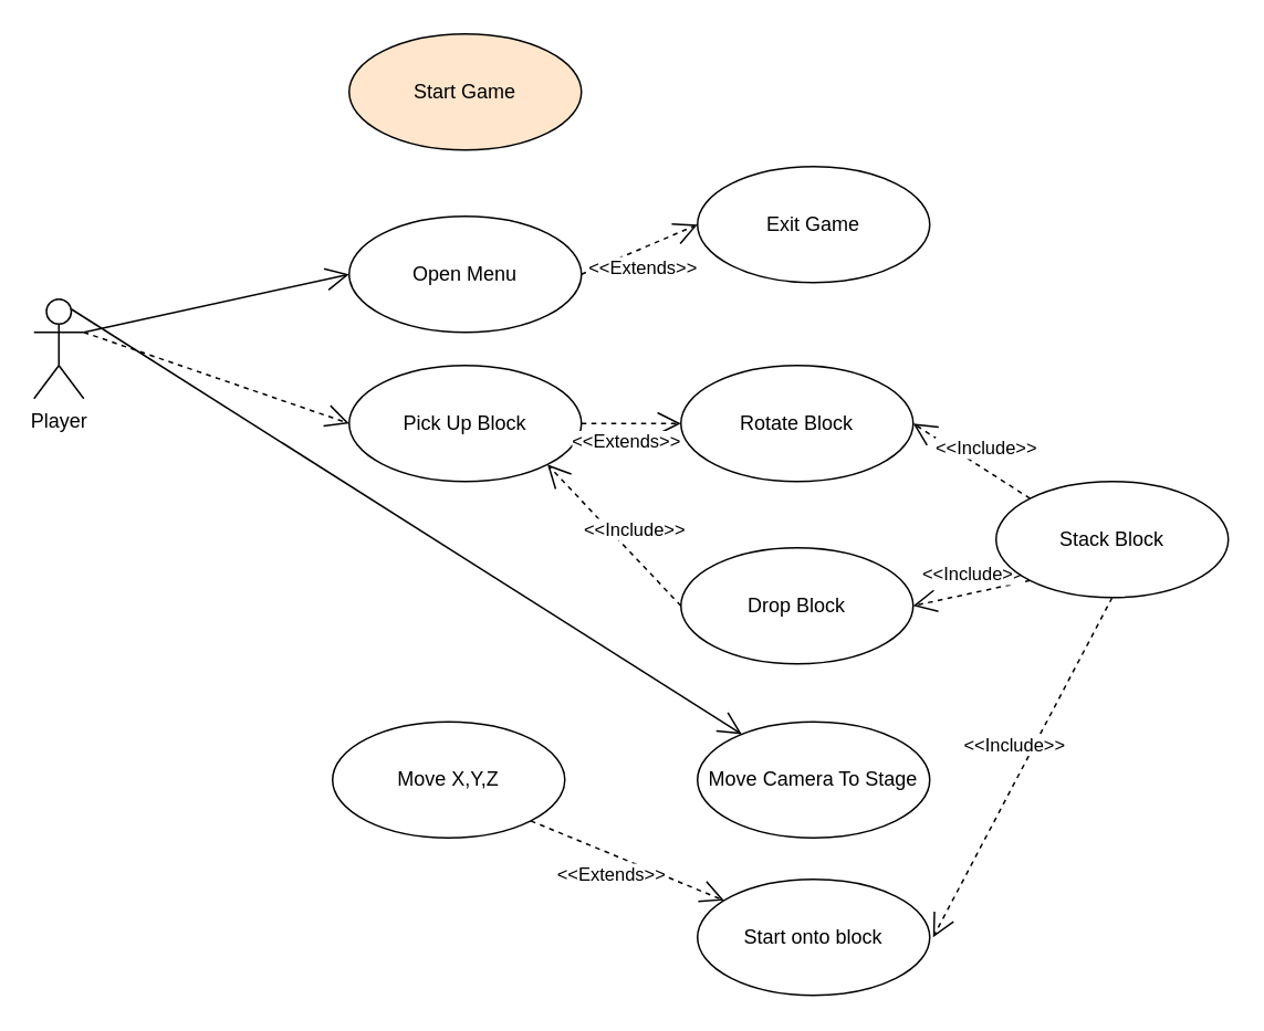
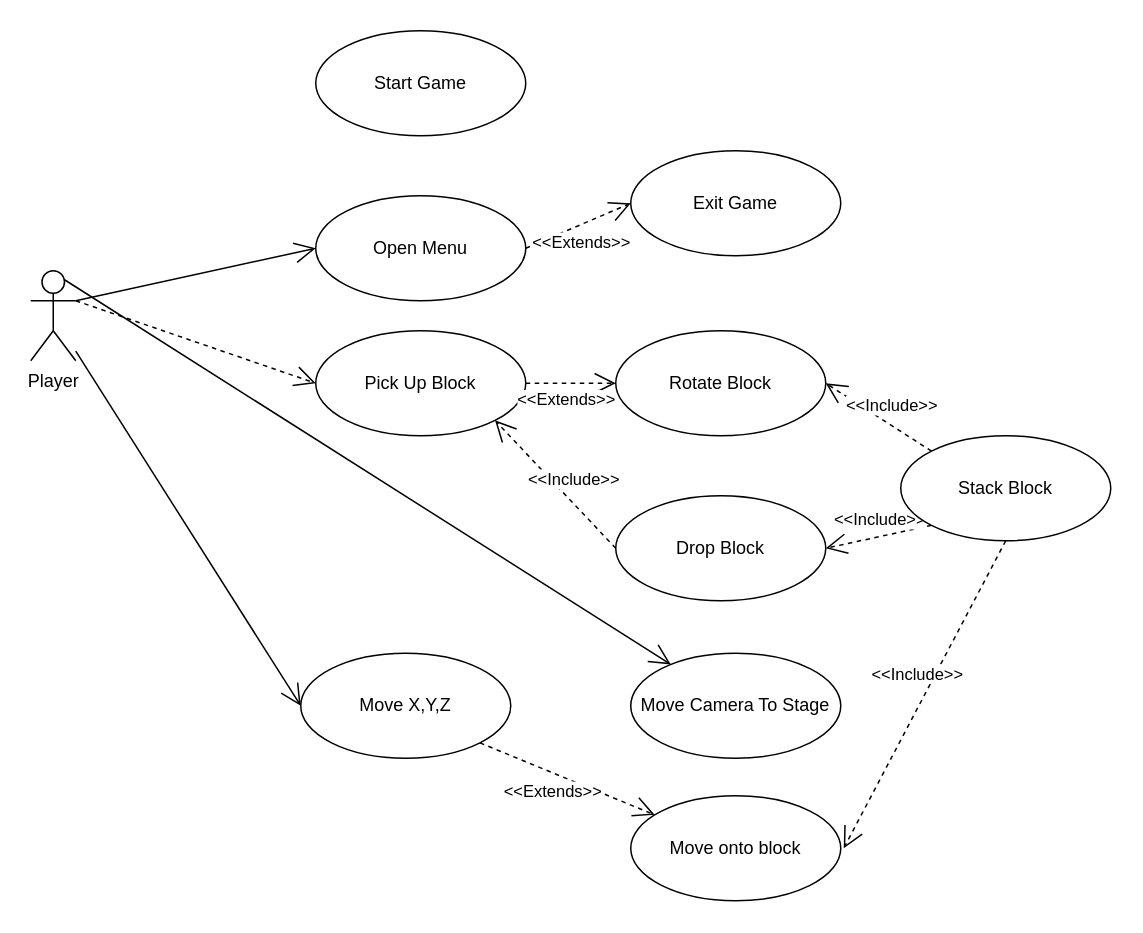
- <mxCell id="3" value="Start Game" style="ellipse;whiteSpace=wrap;html=1;fillColor=#ffe6cc;" vertex="1" parent="1"><mxGeometry x="210" y="20" width="140" height="70" as="geometry" /></mxCell>
+ <mxCell id="3" value="Start Game" style="ellipse;whiteSpace=wrap;html=1;" vertex="1" parent="1"><mxGeometry x="210" y="20" width="140" height="70" as="geometry" /></mxCell>
+ <mxCell id="14" value="" style="endArrow=open;endFill=1;endSize=12;html=1;entryX=0;entryY=0.5;entryDx=0;entryDy=0;" edge="1" parent="1" source="2" target="12"><mxGeometry width="160" relative="1" as="geometry"><mxPoint x="280" y="310" as="sourcePoint" /><mxPoint x="440" y="310" as="targetPoint" /></mxGeometry></mxCell>
- <mxCell id="19" value="Start onto block" style="ellipse;whiteSpace=wrap;html=1;" vertex="1" parent="1"><mxGeometry x="420" y="530" width="140" height="70" as="geometry" /></mxCell>
+ <mxCell id="19" value="Move onto block" style="ellipse;whiteSpace=wrap;html=1;" vertex="1" parent="1"><mxGeometry x="420" y="530" width="140" height="70" as="geometry" /></mxCell>
